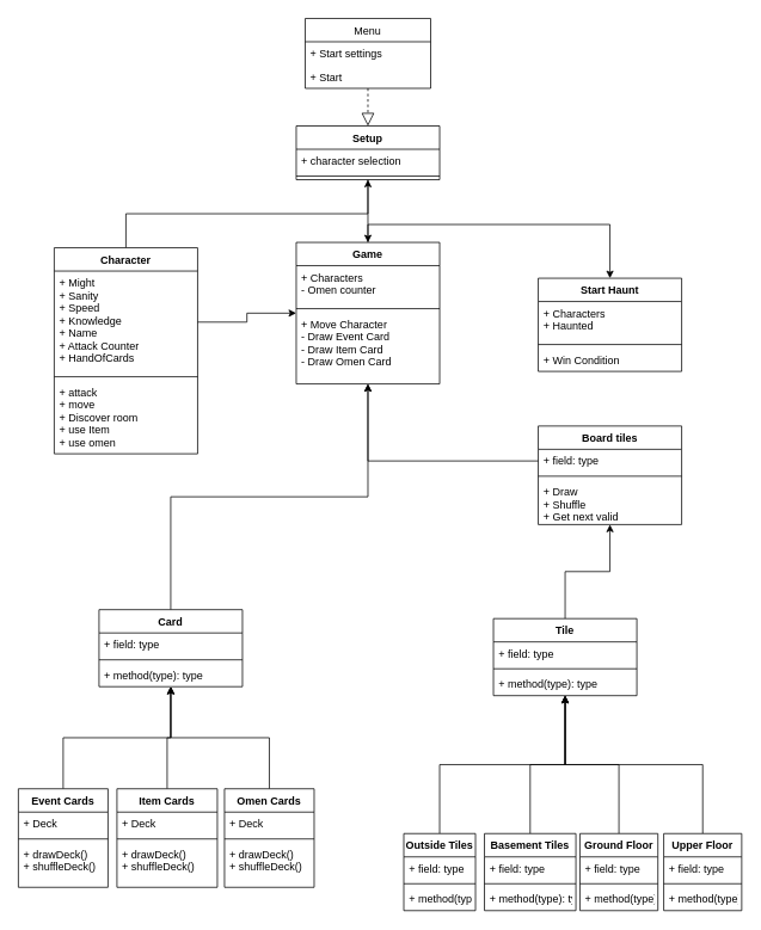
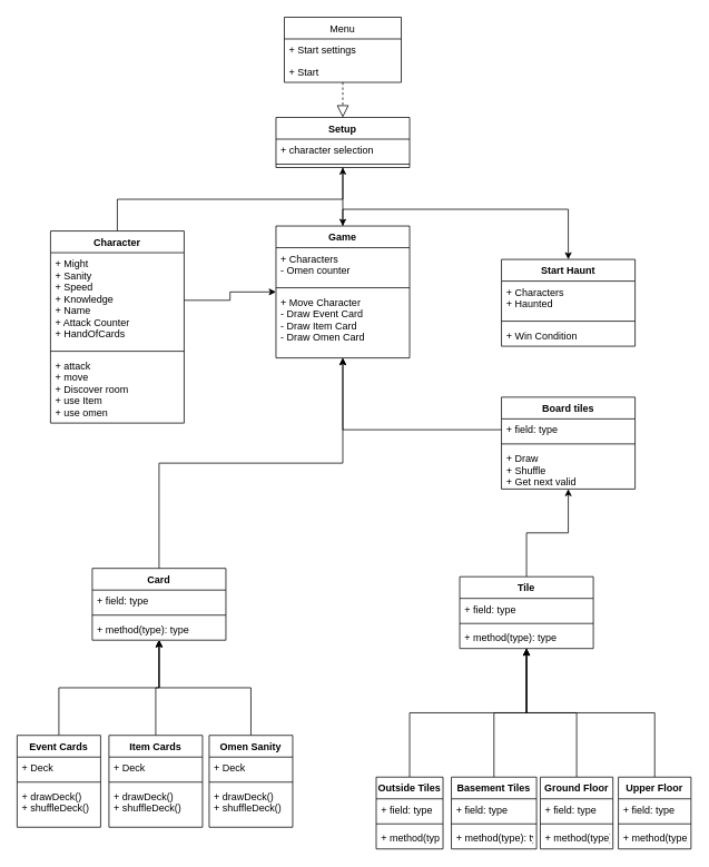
- <mxCell id="31" value="Omen Cards" style="swimlane;fontStyle=1;align=center;verticalAlign=top;childLayout=stackLayout;horizontal=1;startSize=26;horizontalStack=0;resizeParent=1;resizeParentMax=0;resizeLast=0;collapsible=1;marginBottom=0;" parent="1" vertex="1"><mxGeometry x="250" y="880" width="100" height="110" as="geometry" /></mxCell>
+ <mxCell id="31" value="Omen Sanity" style="swimlane;fontStyle=1;align=center;verticalAlign=top;childLayout=stackLayout;horizontal=1;startSize=26;horizontalStack=0;resizeParent=1;resizeParentMax=0;resizeLast=0;collapsible=1;marginBottom=0;" parent="1" vertex="1"><mxGeometry x="250" y="880" width="100" height="110" as="geometry" /></mxCell>
